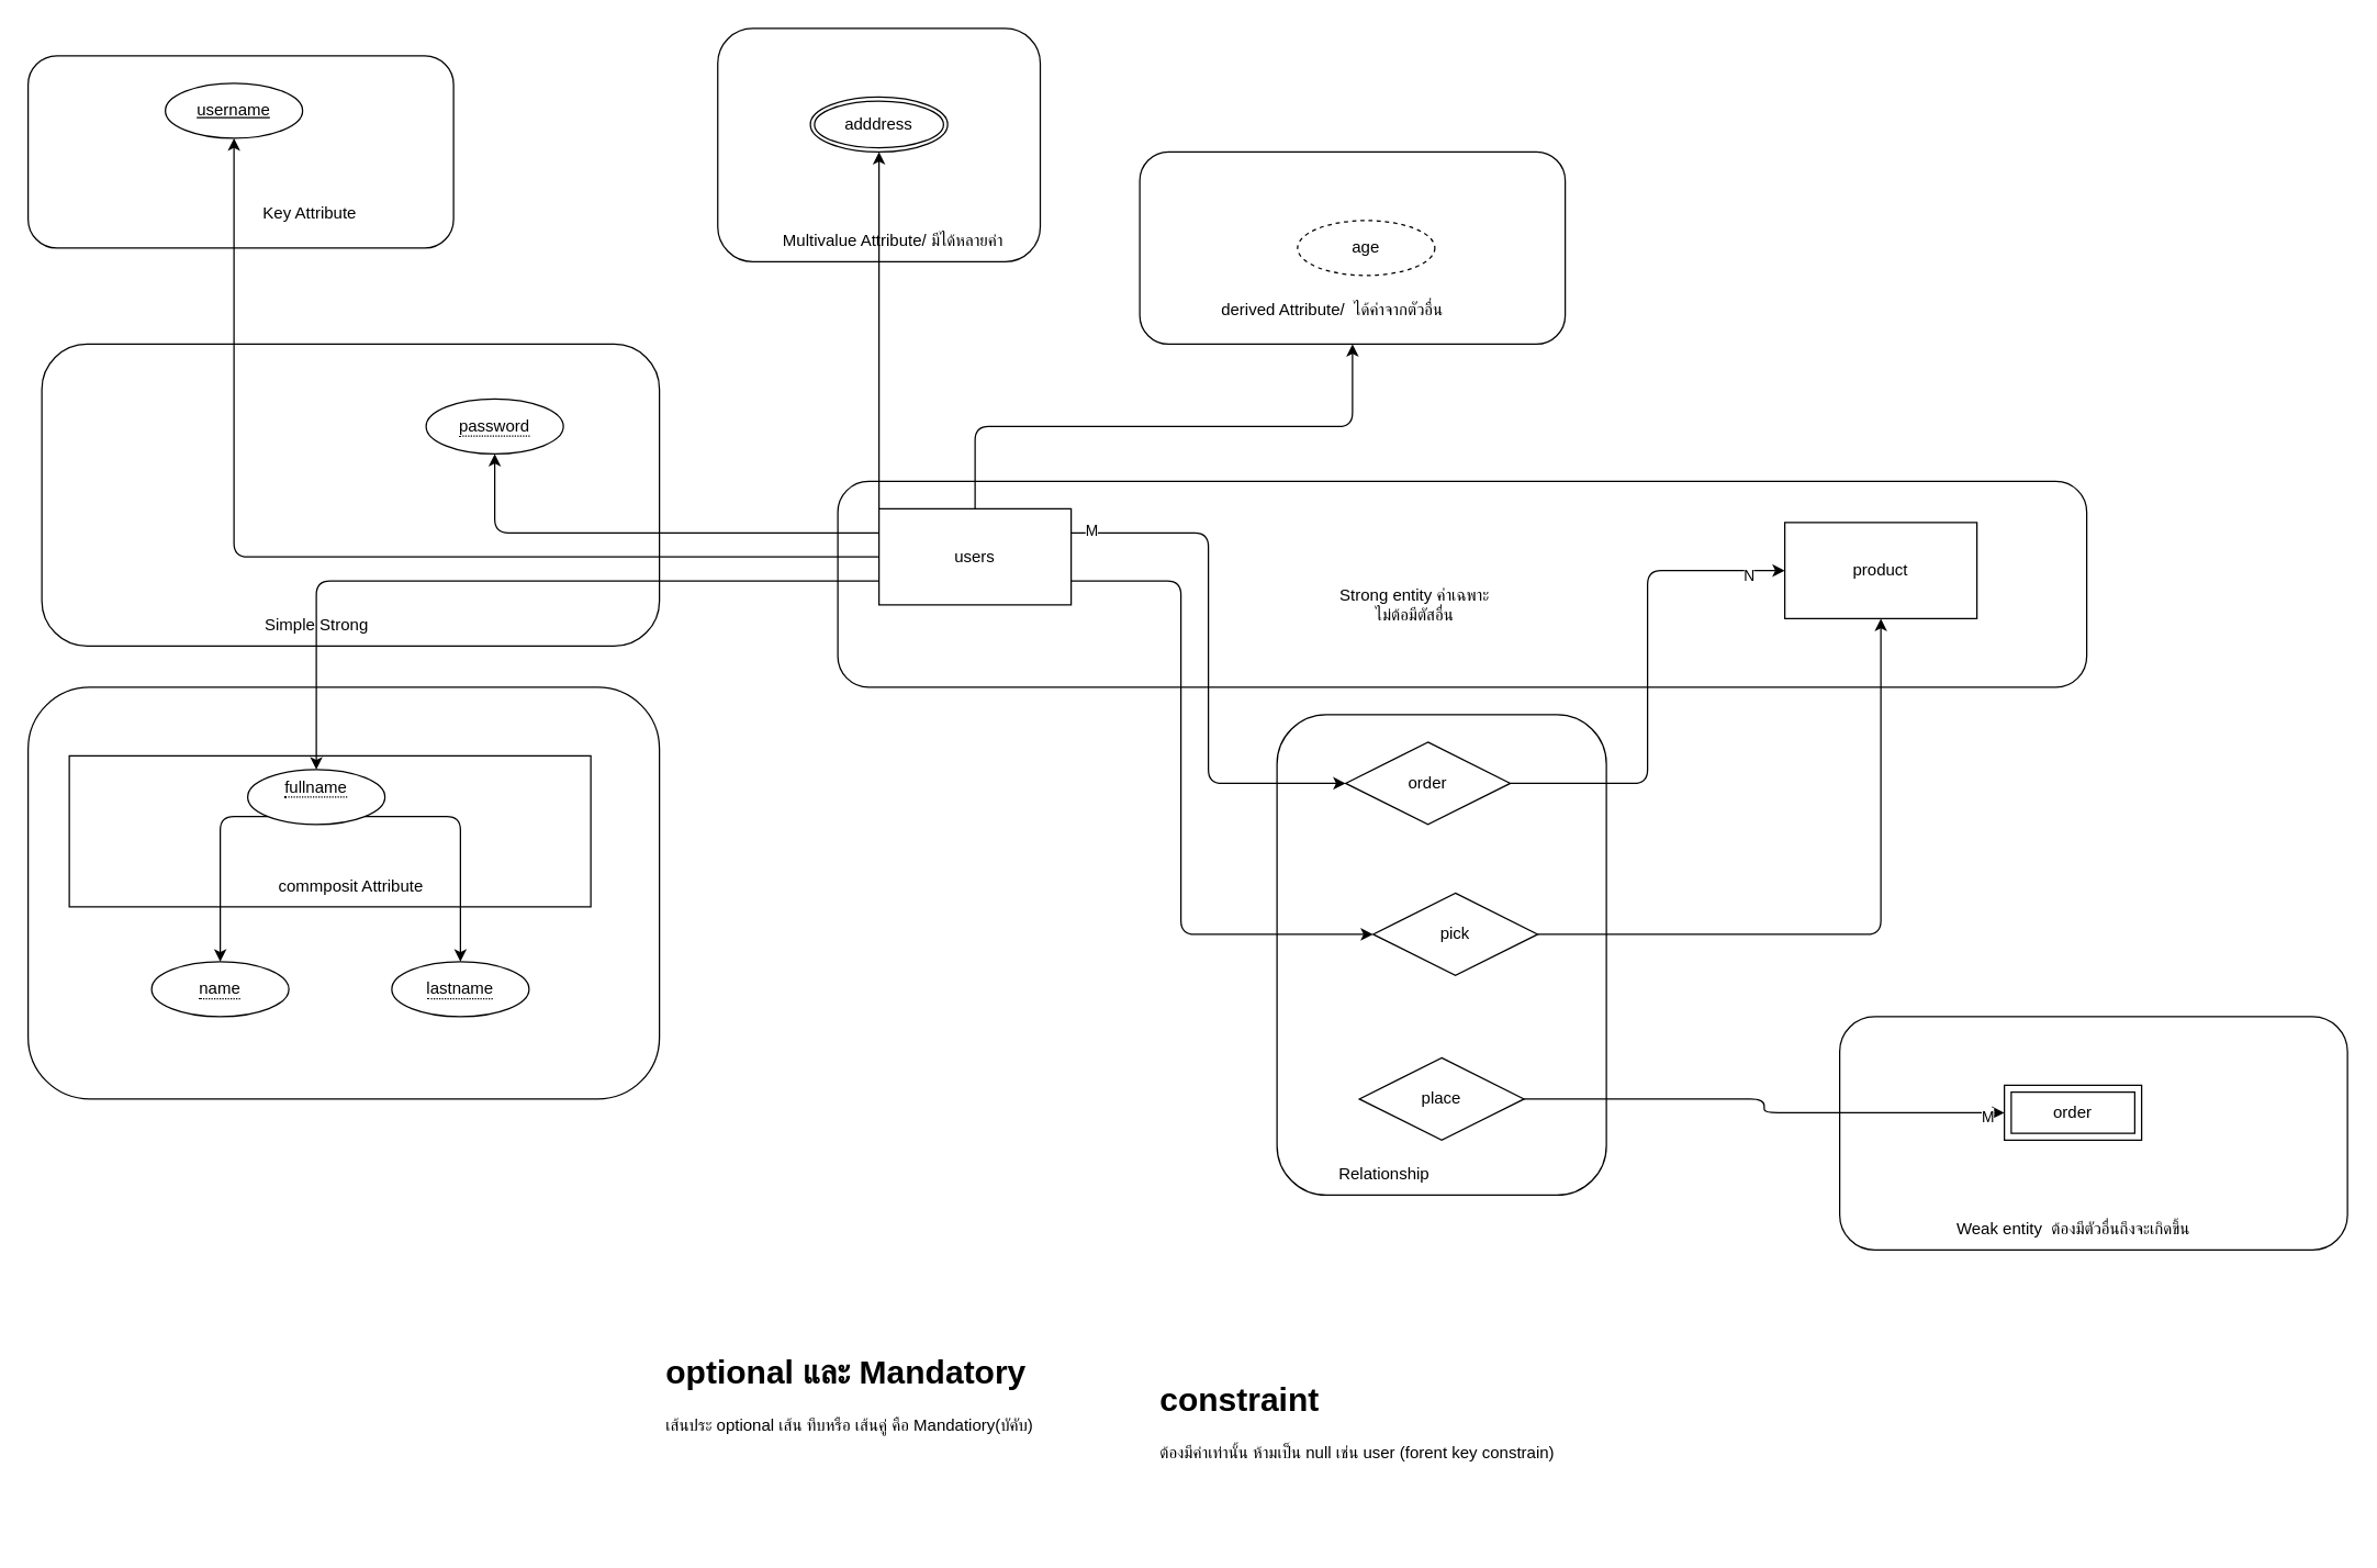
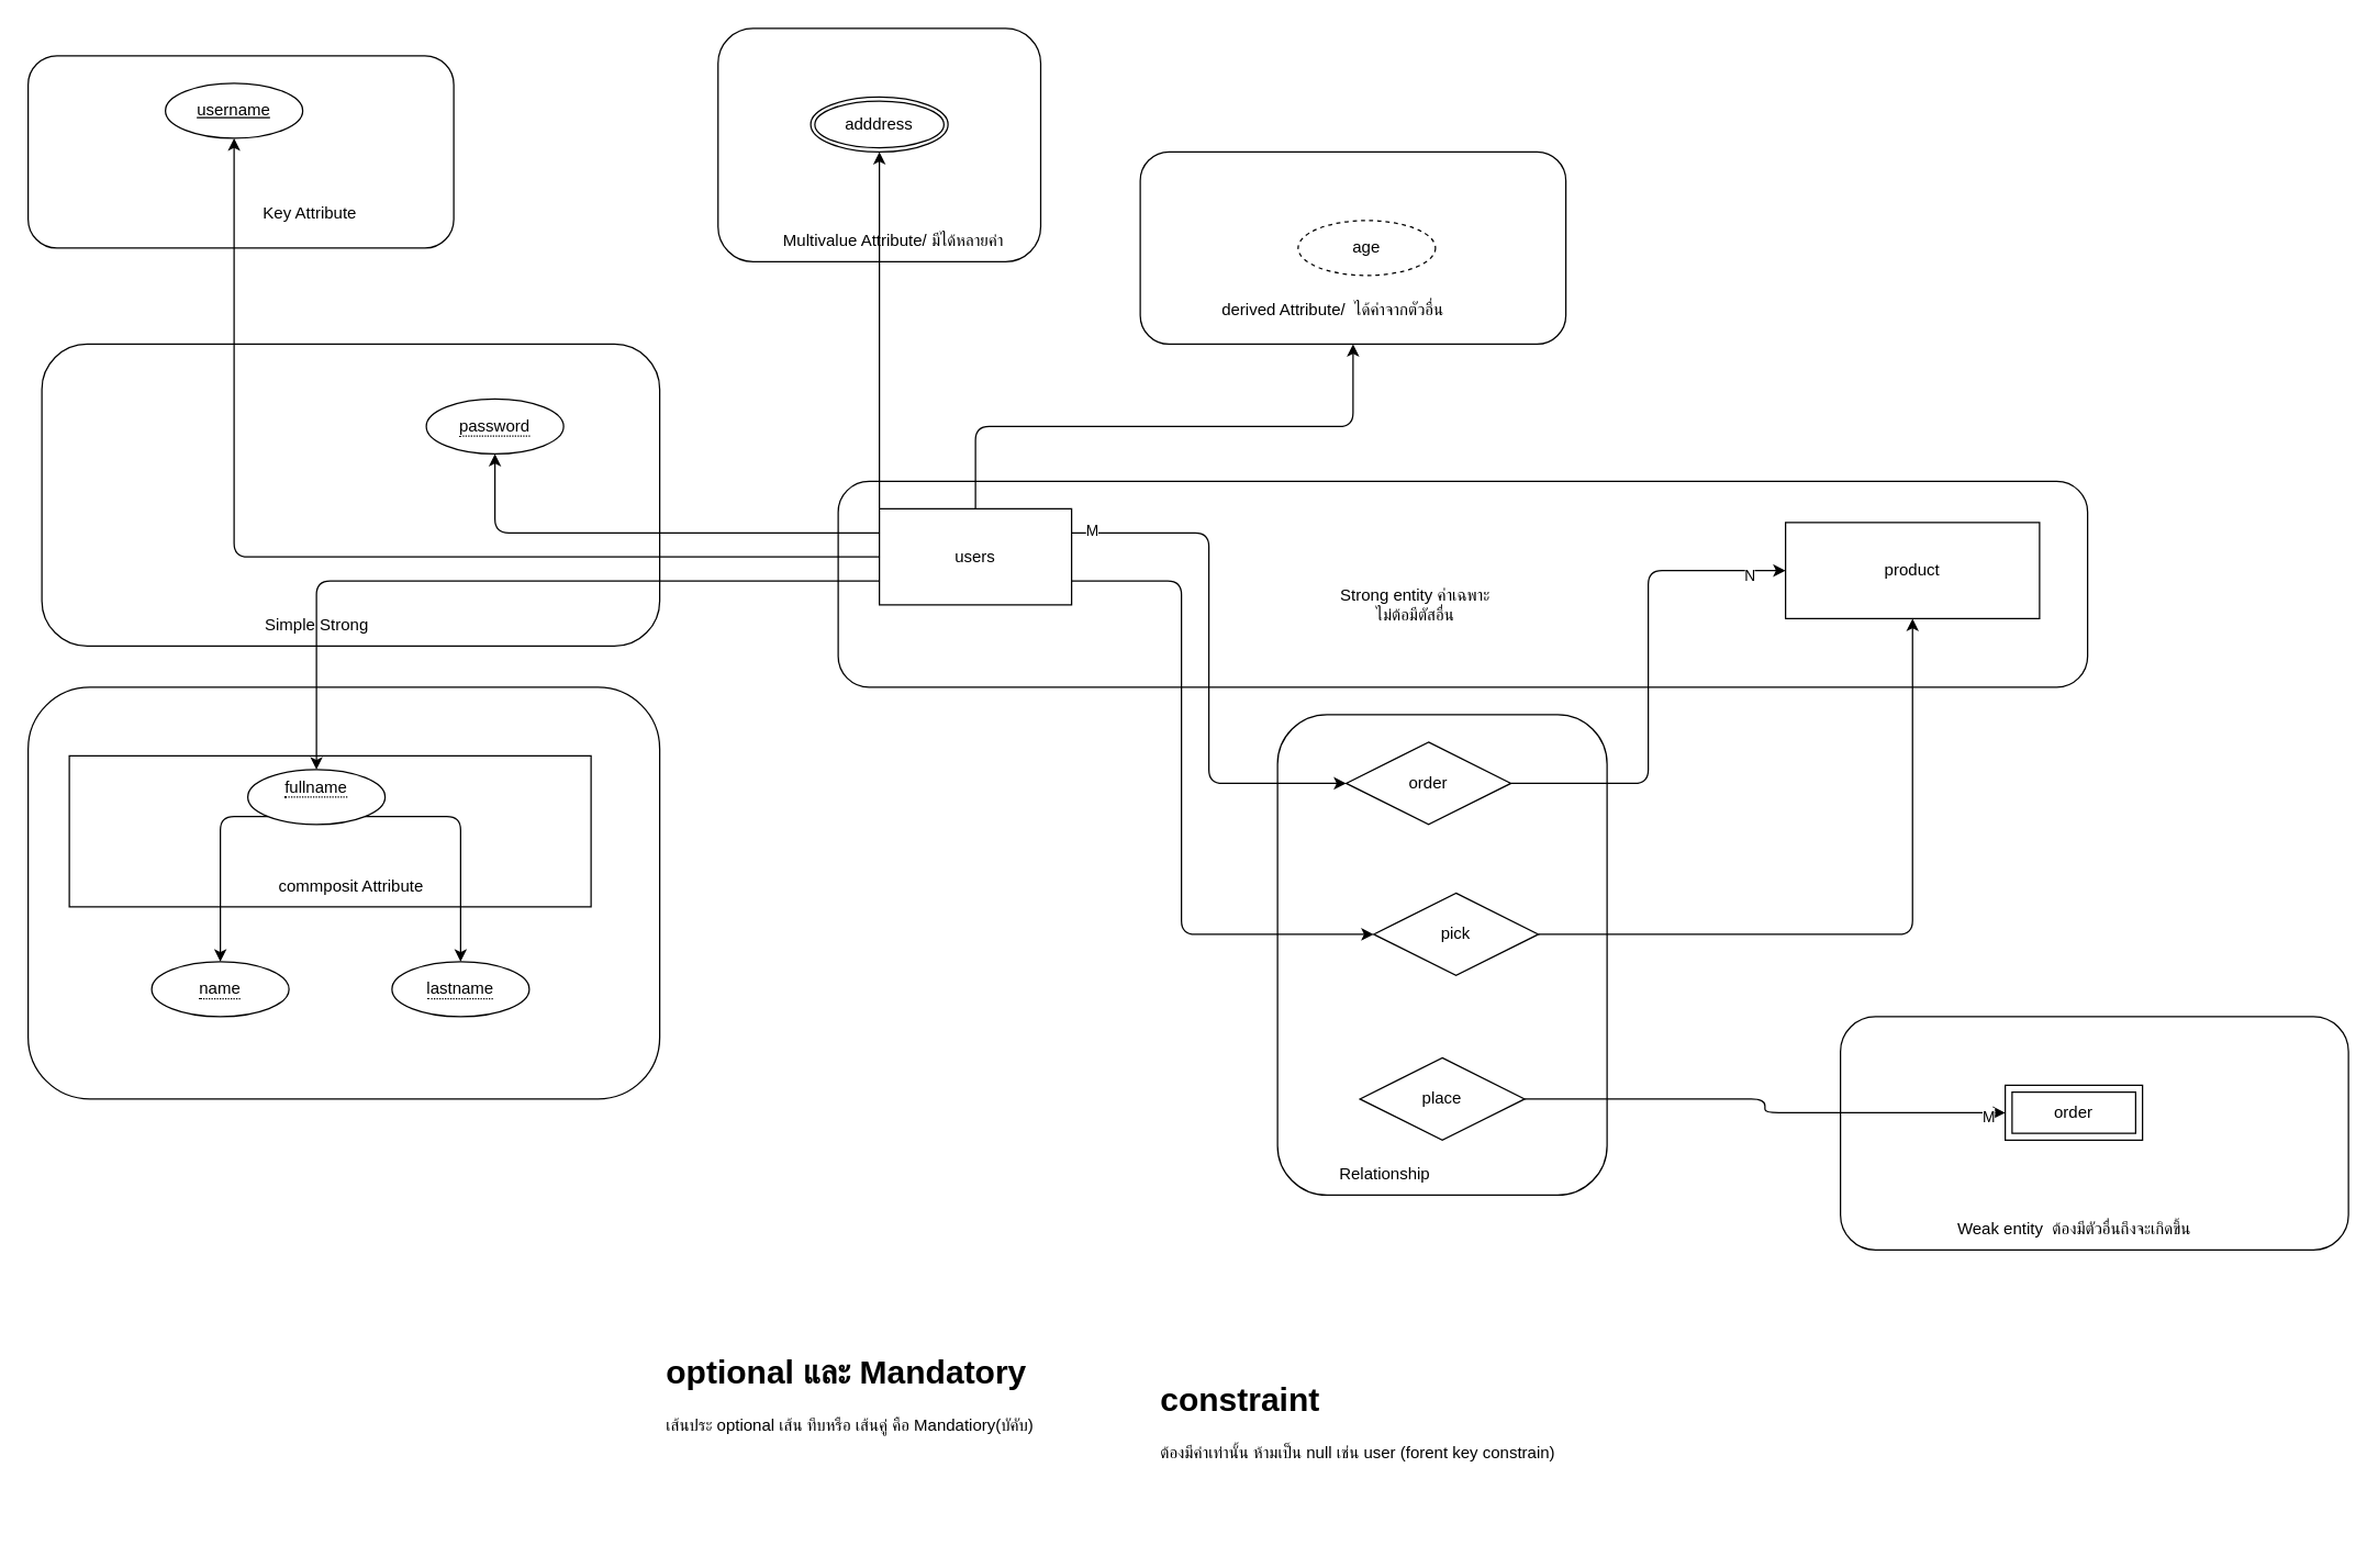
- <mxCell id="20" value="product" style="whiteSpace=wrap;html=1;align=center;" parent="1" vertex="1"><mxGeometry x="1300" y="380" width="140" height="70" as="geometry" /></mxCell>
+ <mxCell id="20" value="product" style="whiteSpace=wrap;html=1;align=center;" parent="1" vertex="1"><mxGeometry x="1300" y="380" width="185" height="70" as="geometry" /></mxCell>
